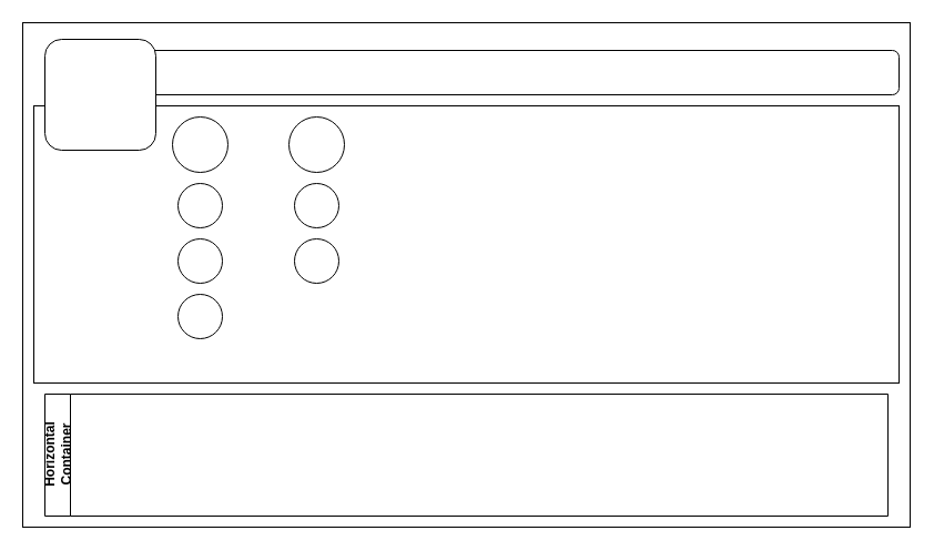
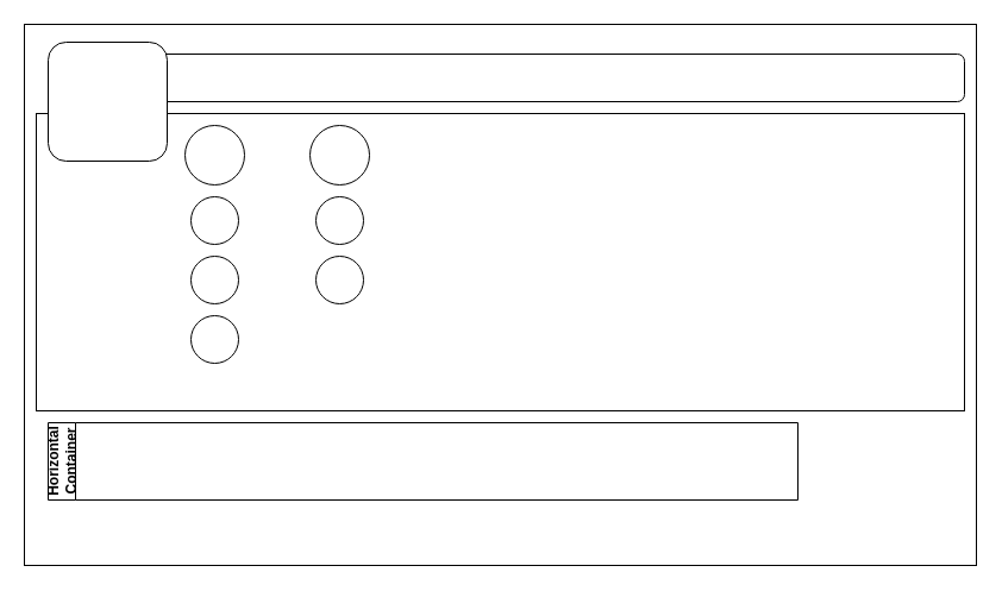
- <mxCell id="5" value="Horizontal Container" style="swimlane;horizontal=0;whiteSpace=wrap;html=1;" vertex="1" parent="1"><mxGeometry x="40" y="355" width="760" height="110" as="geometry" /></mxCell>
+ <mxCell id="5" value="Horizontal Container" style="swimlane;horizontal=0;whiteSpace=wrap;html=1;" vertex="1" parent="1"><mxGeometry x="40" y="355" width="630" height="65" as="geometry" /></mxCell>
